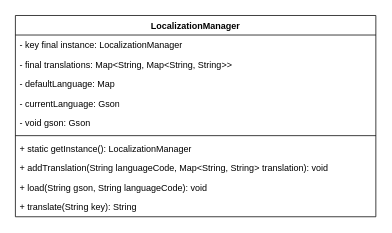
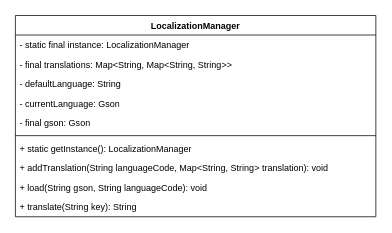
- <mxCell id="3" value="- key final instance: LocalizationManager" style="text;strokeColor=none;fillColor=none;align=left;verticalAlign=top;spacingLeft=4;spacingRight=4;overflow=hidden;rotatable=0;points=[[0,0.5],[1,0.5]];portConstraint=eastwest;whiteSpace=wrap;html=1;" vertex="1" parent="2"><mxGeometry y="26" width="480" height="26" as="geometry" /></mxCell>
+ <mxCell id="3" value="- static final instance: LocalizationManager" style="text;strokeColor=none;fillColor=none;align=left;verticalAlign=top;spacingLeft=4;spacingRight=4;overflow=hidden;rotatable=0;points=[[0,0.5],[1,0.5]];portConstraint=eastwest;whiteSpace=wrap;html=1;" vertex="1" parent="2"><mxGeometry y="26" width="480" height="26" as="geometry" /></mxCell>
- <mxCell id="5" value="- defaultLanguage: Map" style="text;strokeColor=none;fillColor=none;align=left;verticalAlign=top;spacingLeft=4;spacingRight=4;overflow=hidden;rotatable=0;points=[[0,0.5],[1,0.5]];portConstraint=eastwest;whiteSpace=wrap;html=1;" vertex="1" parent="2"><mxGeometry y="78" width="480" height="26" as="geometry" /></mxCell>
+ <mxCell id="5" value="- defaultLanguage: String" style="text;strokeColor=none;fillColor=none;align=left;verticalAlign=top;spacingLeft=4;spacingRight=4;overflow=hidden;rotatable=0;points=[[0,0.5],[1,0.5]];portConstraint=eastwest;whiteSpace=wrap;html=1;" vertex="1" parent="2"><mxGeometry y="78" width="480" height="26" as="geometry" /></mxCell>
- <mxCell id="7" value="- void gson: Gson" style="text;strokeColor=none;fillColor=none;align=left;verticalAlign=top;spacingLeft=4;spacingRight=4;overflow=hidden;rotatable=0;points=[[0,0.5],[1,0.5]];portConstraint=eastwest;whiteSpace=wrap;html=1;" vertex="1" parent="2"><mxGeometry y="130" width="480" height="26" as="geometry" /></mxCell>
+ <mxCell id="7" value="- final gson: Gson" style="text;strokeColor=none;fillColor=none;align=left;verticalAlign=top;spacingLeft=4;spacingRight=4;overflow=hidden;rotatable=0;points=[[0,0.5],[1,0.5]];portConstraint=eastwest;whiteSpace=wrap;html=1;" vertex="1" parent="2"><mxGeometry y="130" width="480" height="26" as="geometry" /></mxCell>
